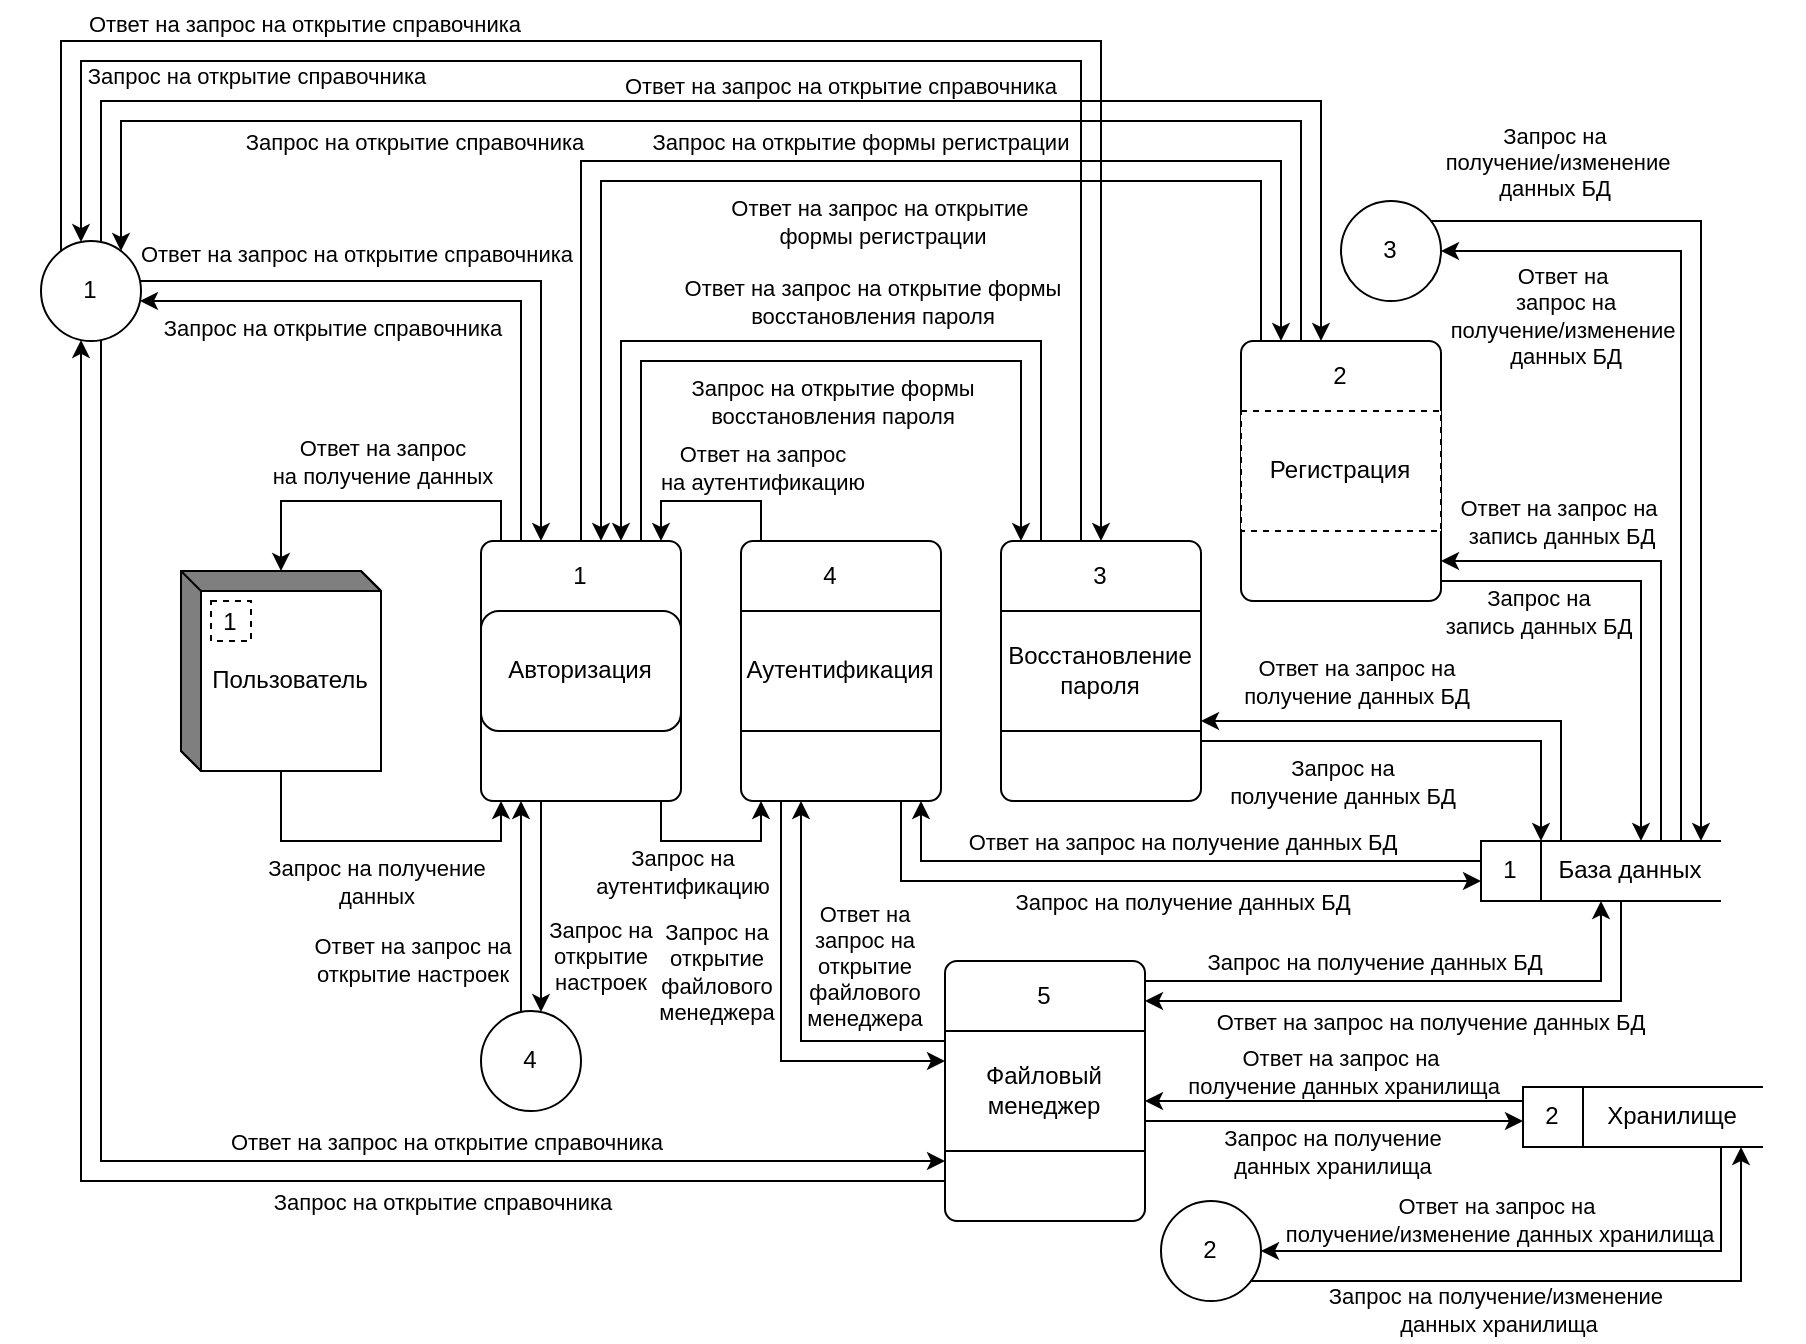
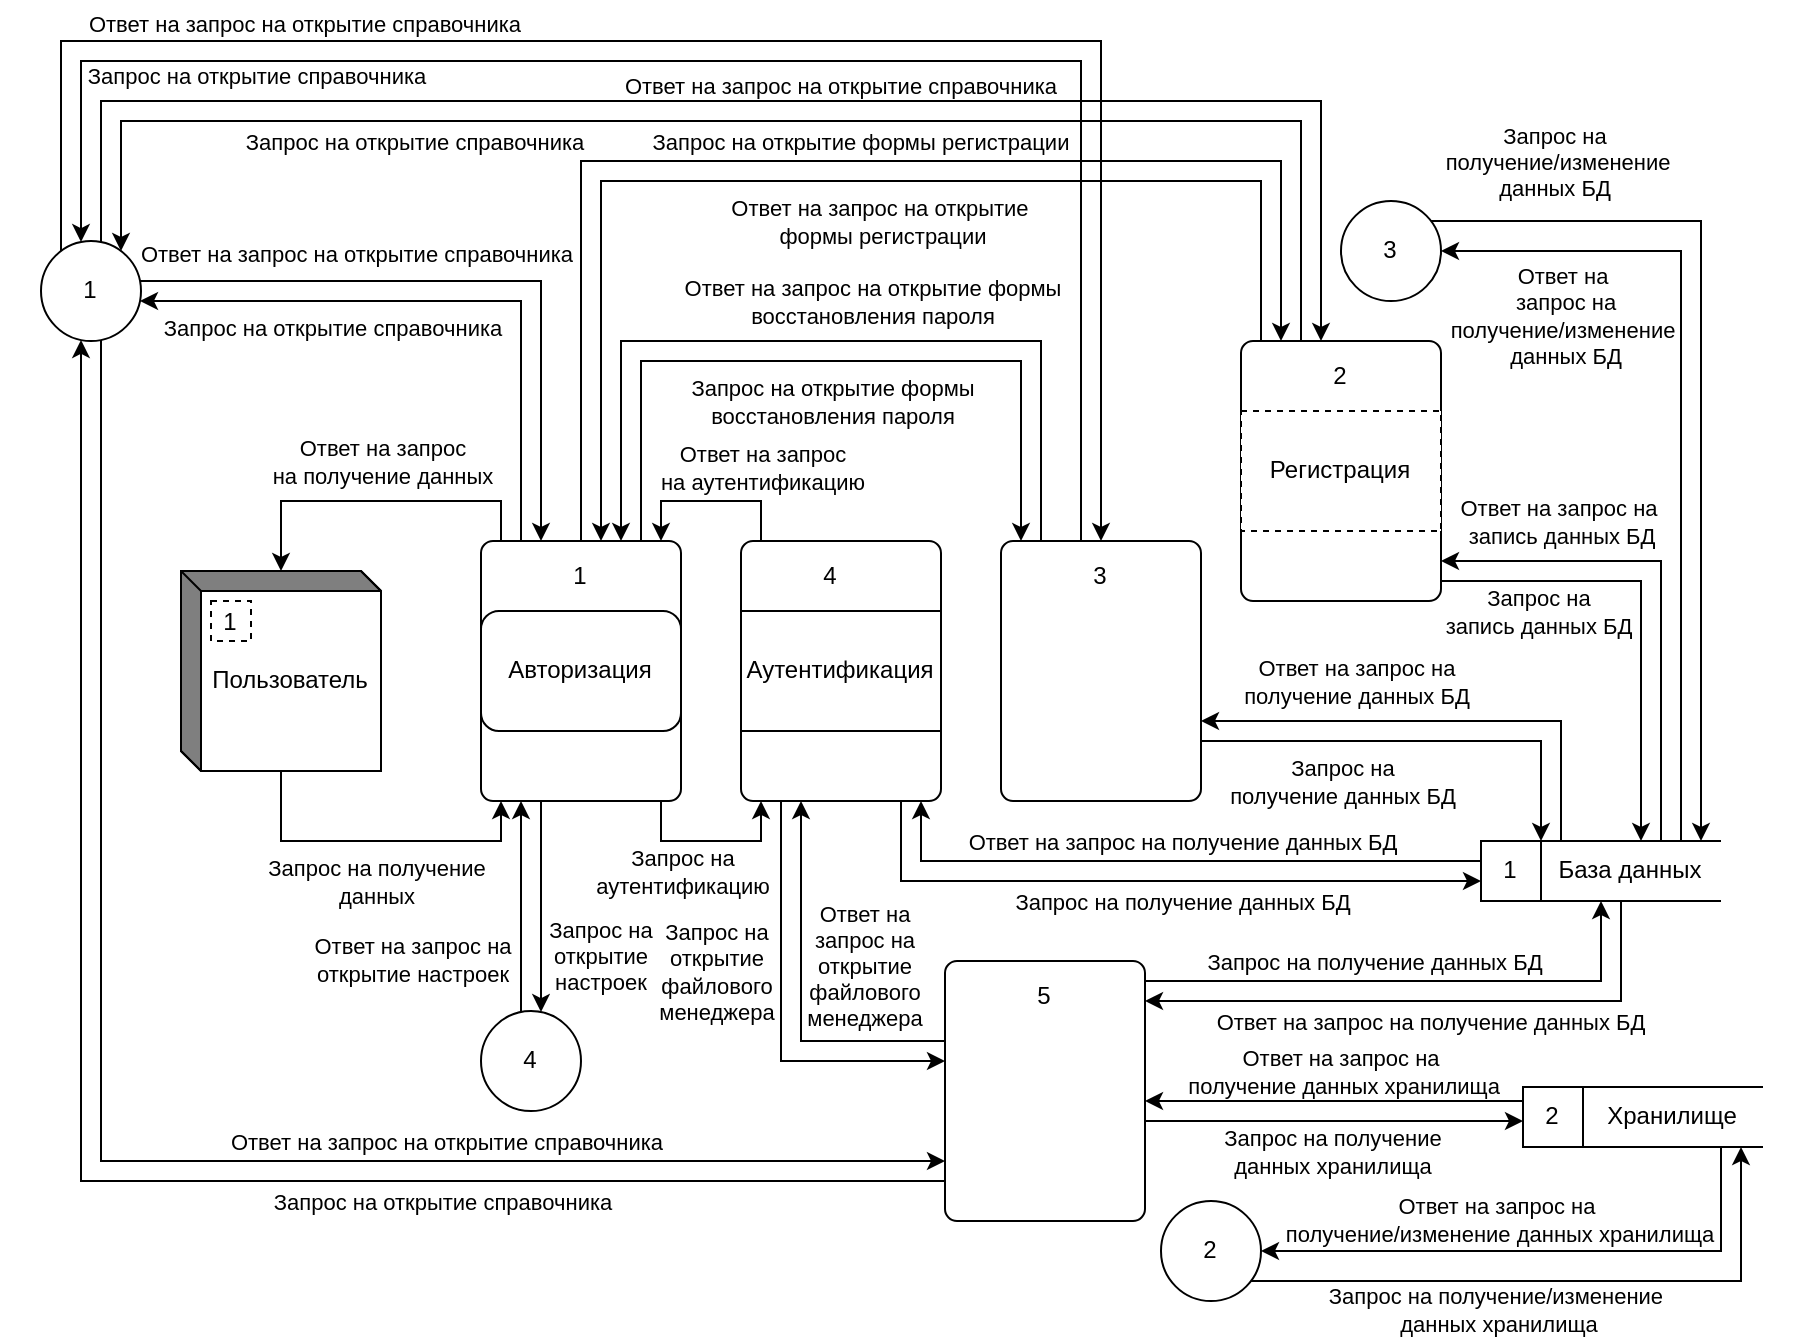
- <mxCell id="27" value="Восстановление пароля" style="rounded=0;whiteSpace=wrap;html=1;" parent="25" vertex="1"><mxGeometry y="35" width="100" height="60" as="geometry" /></mxCell>
- <mxCell id="35" value="Файловый менеджер" style="rounded=0;whiteSpace=wrap;html=1;" parent="33" vertex="1"><mxGeometry y="35" width="100" height="60" as="geometry" /></mxCell>
